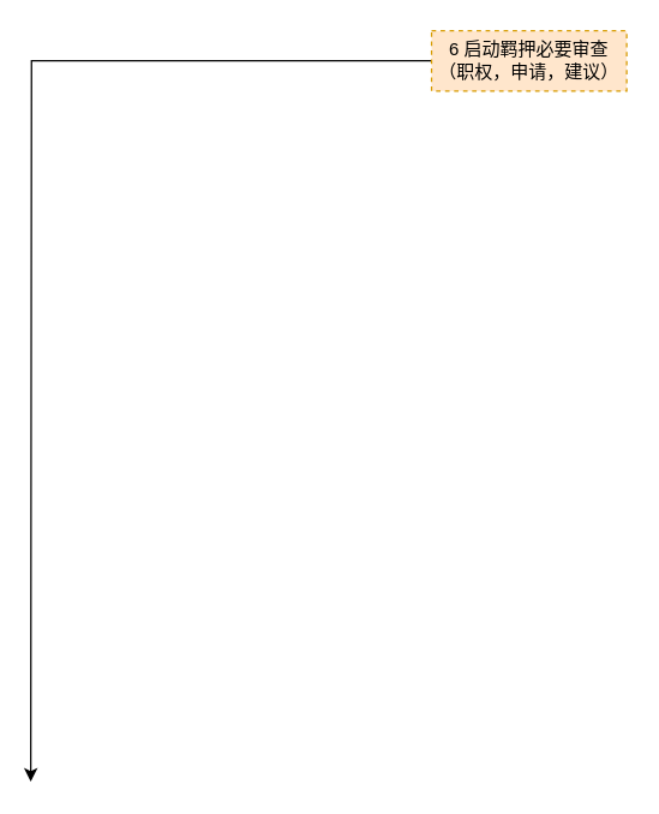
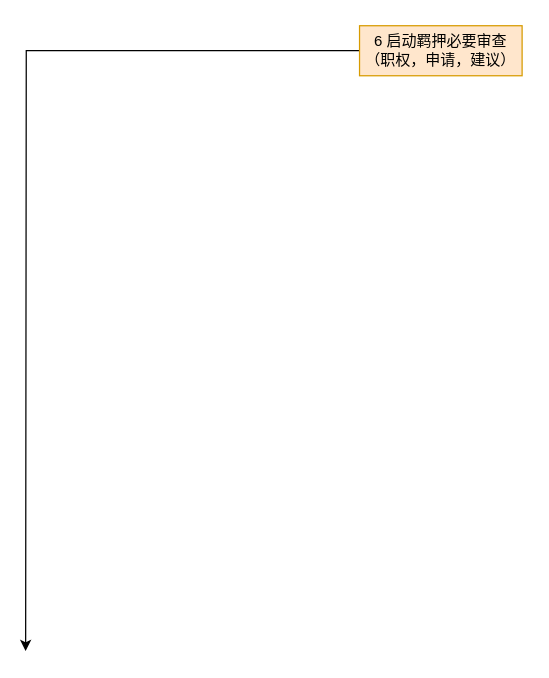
- <mxCell id="3" value="6 启动羁押必要审查（职权，申请，建议）" style="rounded=0;whiteSpace=wrap;html=1;fillColor=#ffe6cc;strokeColor=#d79b00;dashed=1;" vertex="1" parent="1"><mxGeometry x="287" y="20" width="130" height="40" as="geometry" /></mxCell>
+ <mxCell id="3" value="6 启动羁押必要审查（职权，申请，建议）" style="rounded=0;whiteSpace=wrap;html=1;fillColor=#ffe6cc;strokeColor=#d79b00;" vertex="1" parent="1"><mxGeometry x="287" y="20" width="130" height="40" as="geometry" /></mxCell>
